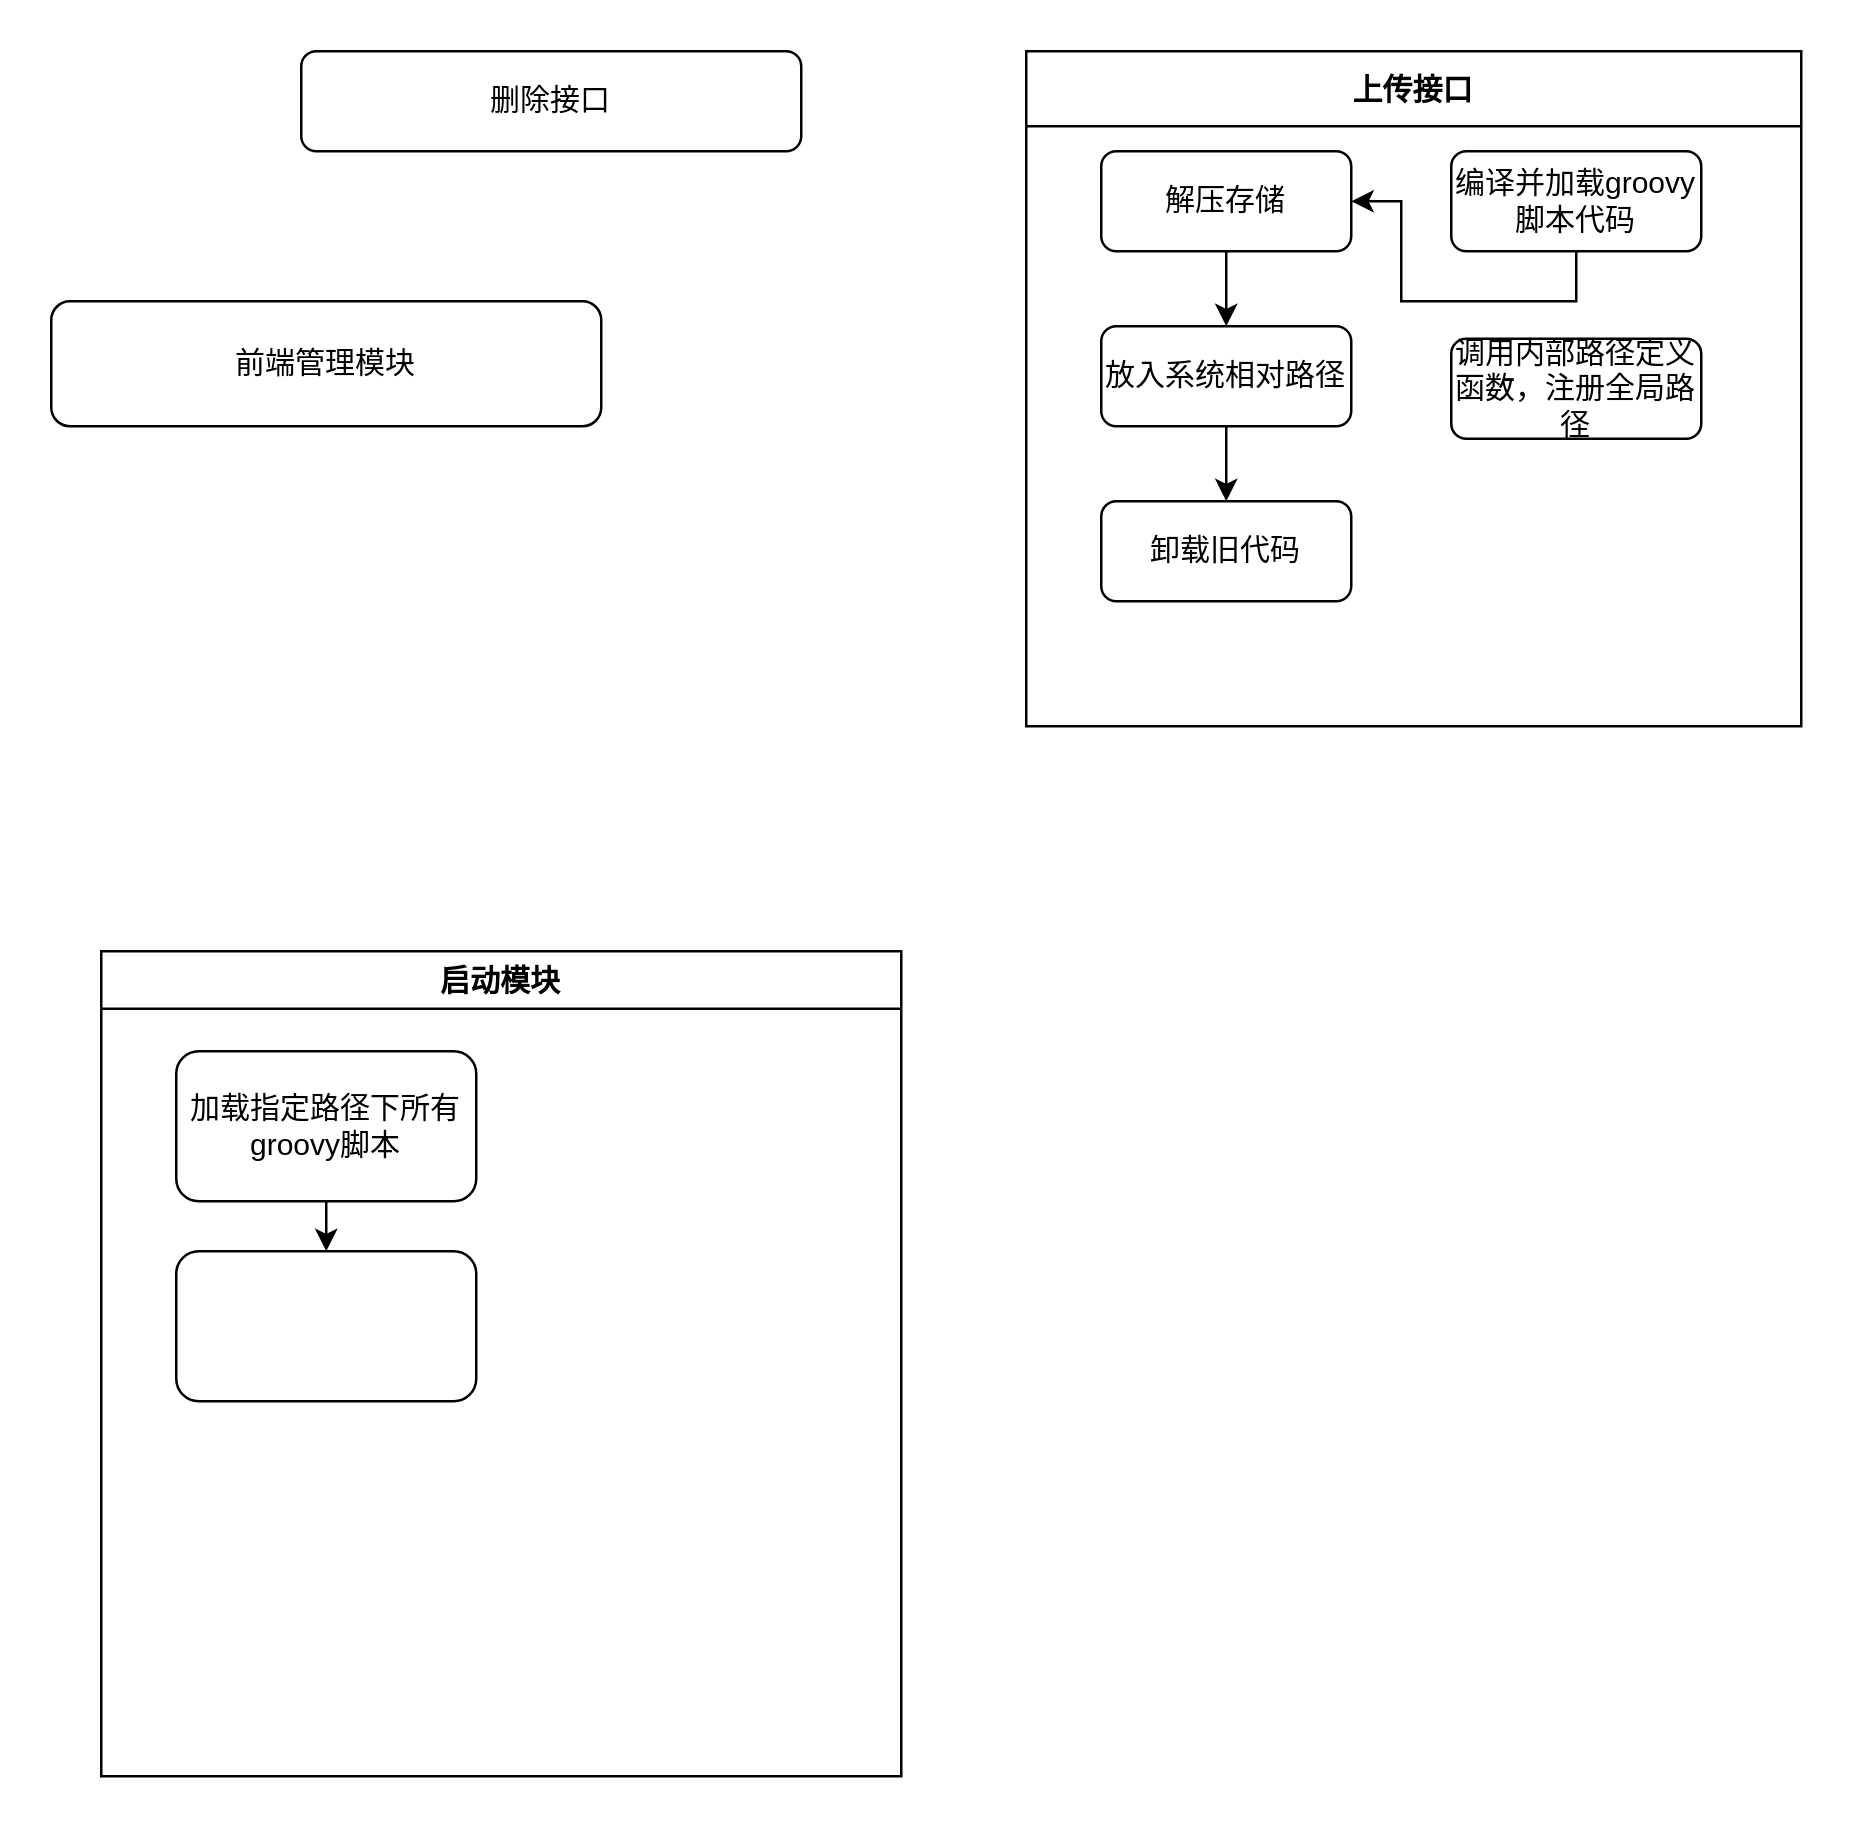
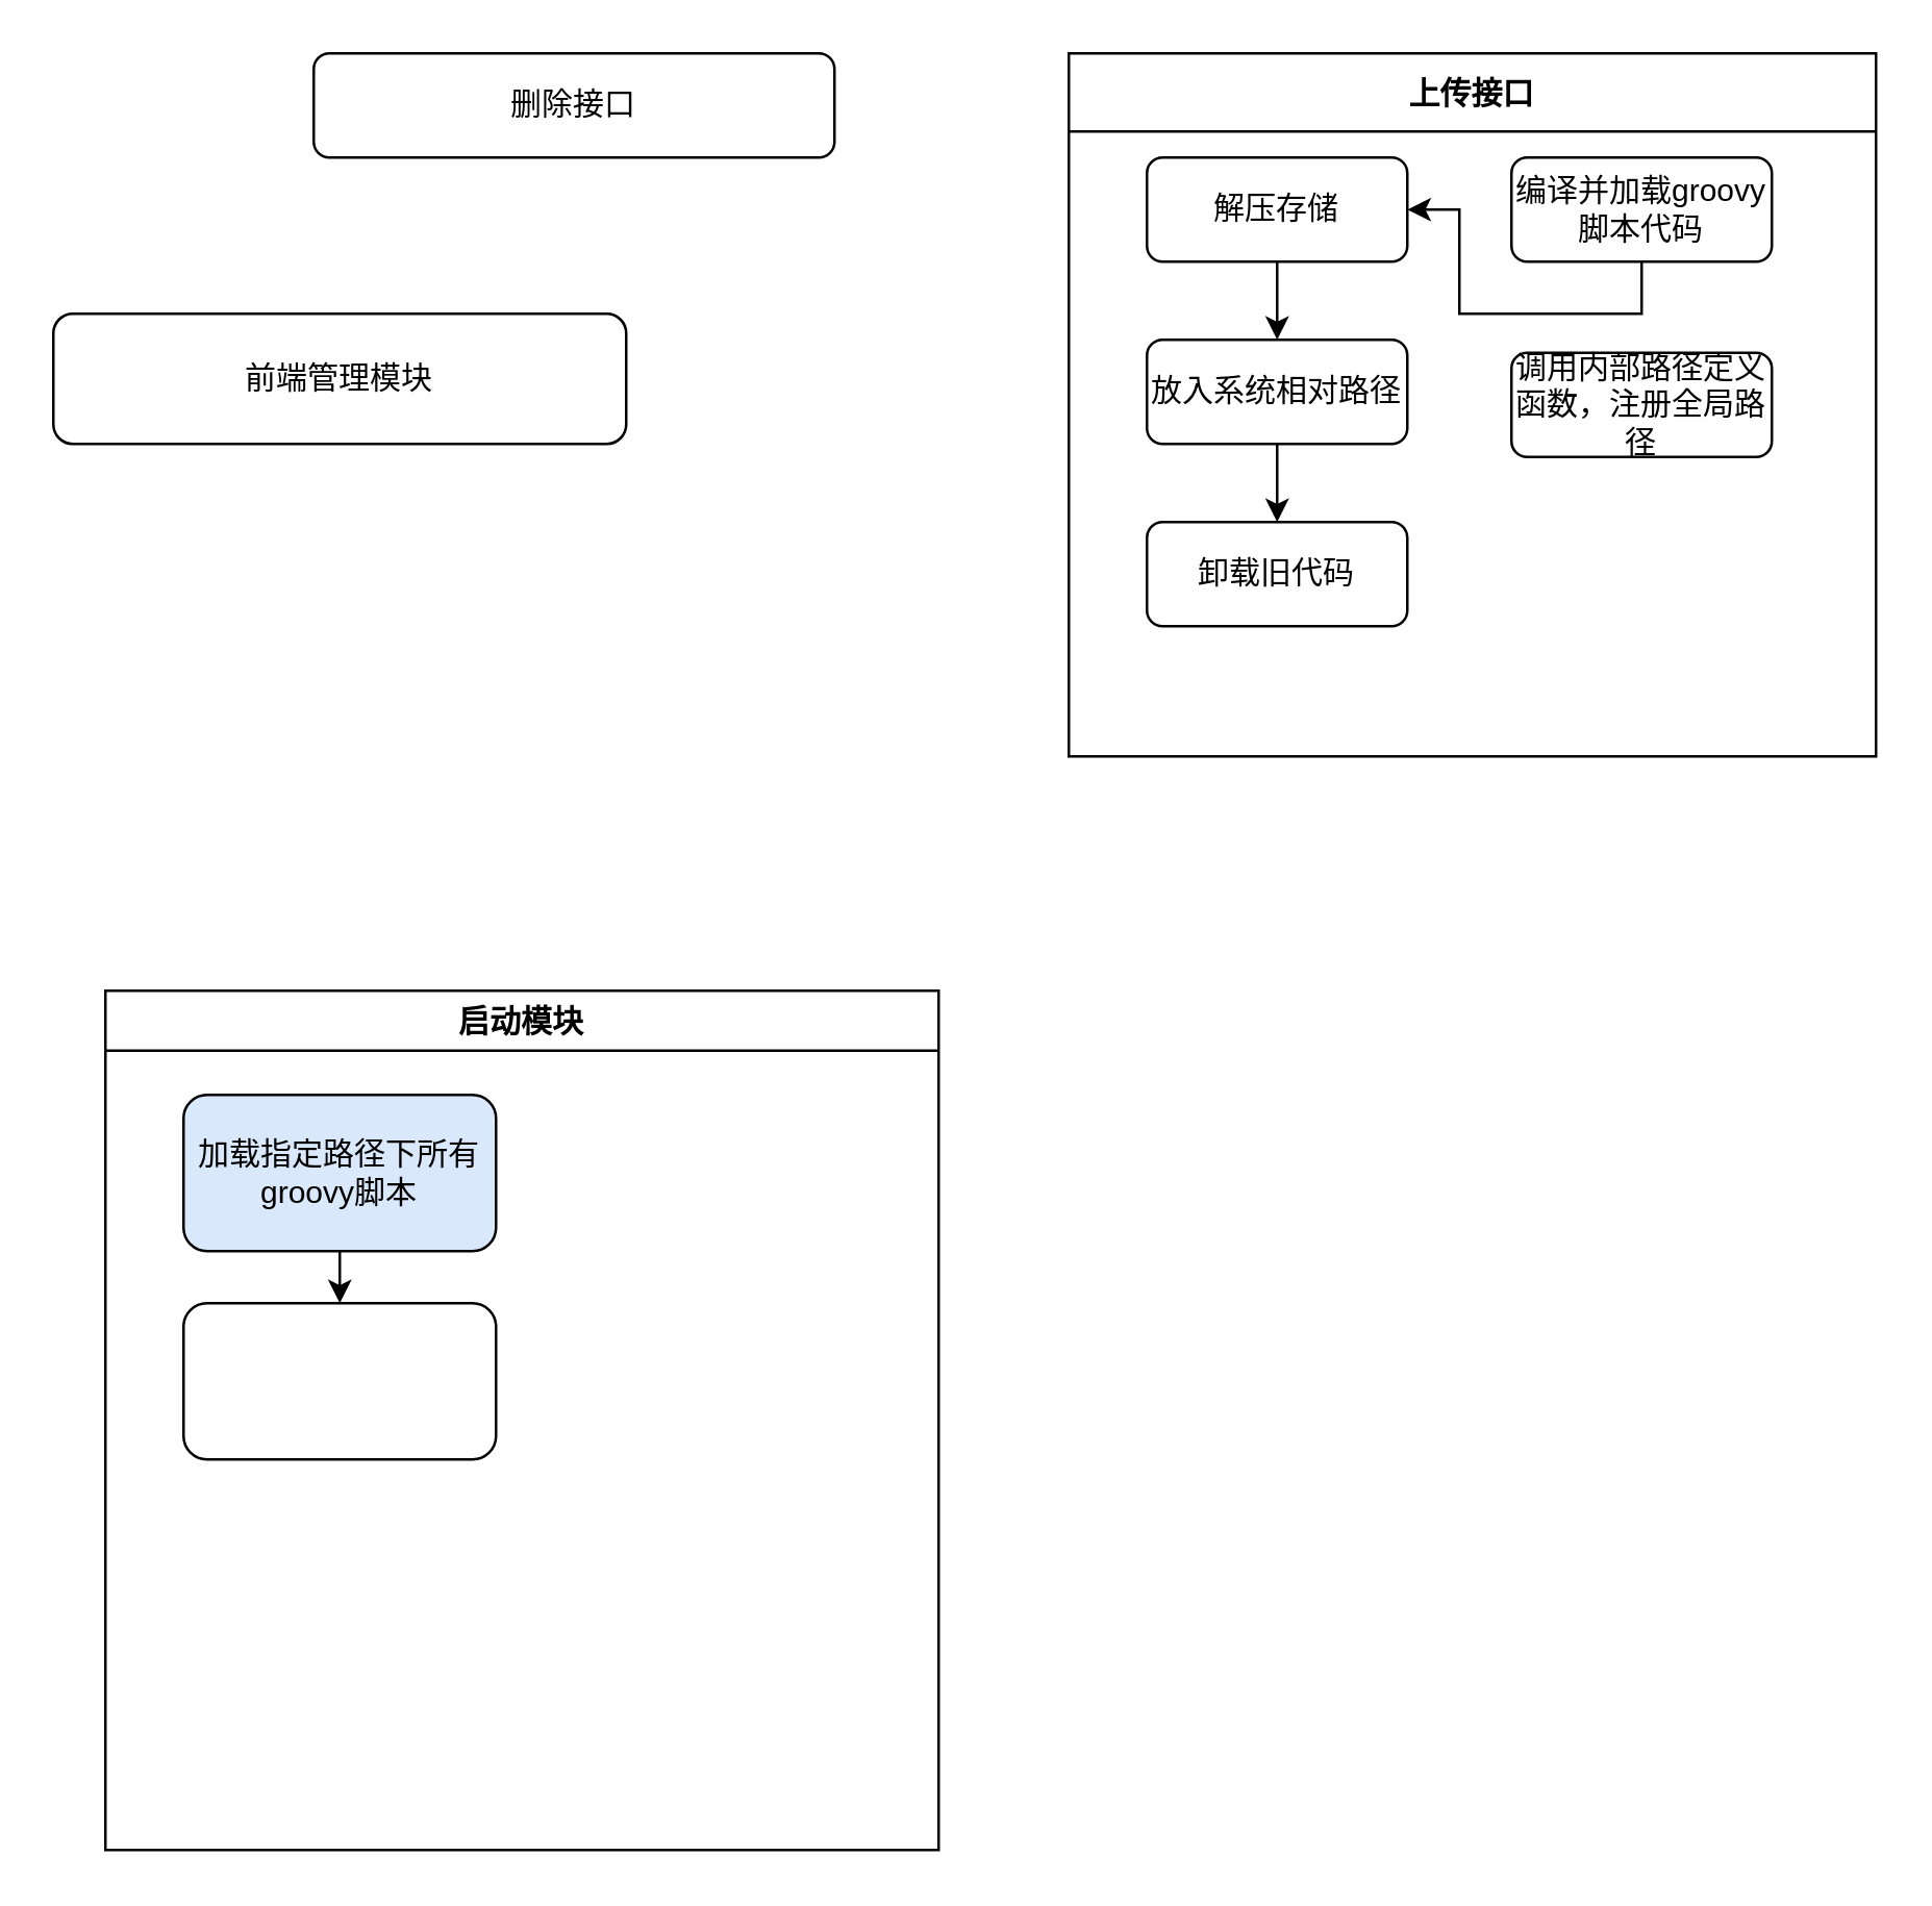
- <mxCell id="15" value="加载指定路径下所有groovy脚本" style="rounded=1;whiteSpace=wrap;html=1;" vertex="1" parent="13"><mxGeometry x="30" y="40" width="120" height="60" as="geometry" /></mxCell>
+ <mxCell id="15" value="加载指定路径下所有groovy脚本" style="rounded=1;whiteSpace=wrap;html=1;fillColor=#dae8fc;" vertex="1" parent="13"><mxGeometry x="30" y="40" width="120" height="60" as="geometry" /></mxCell>
